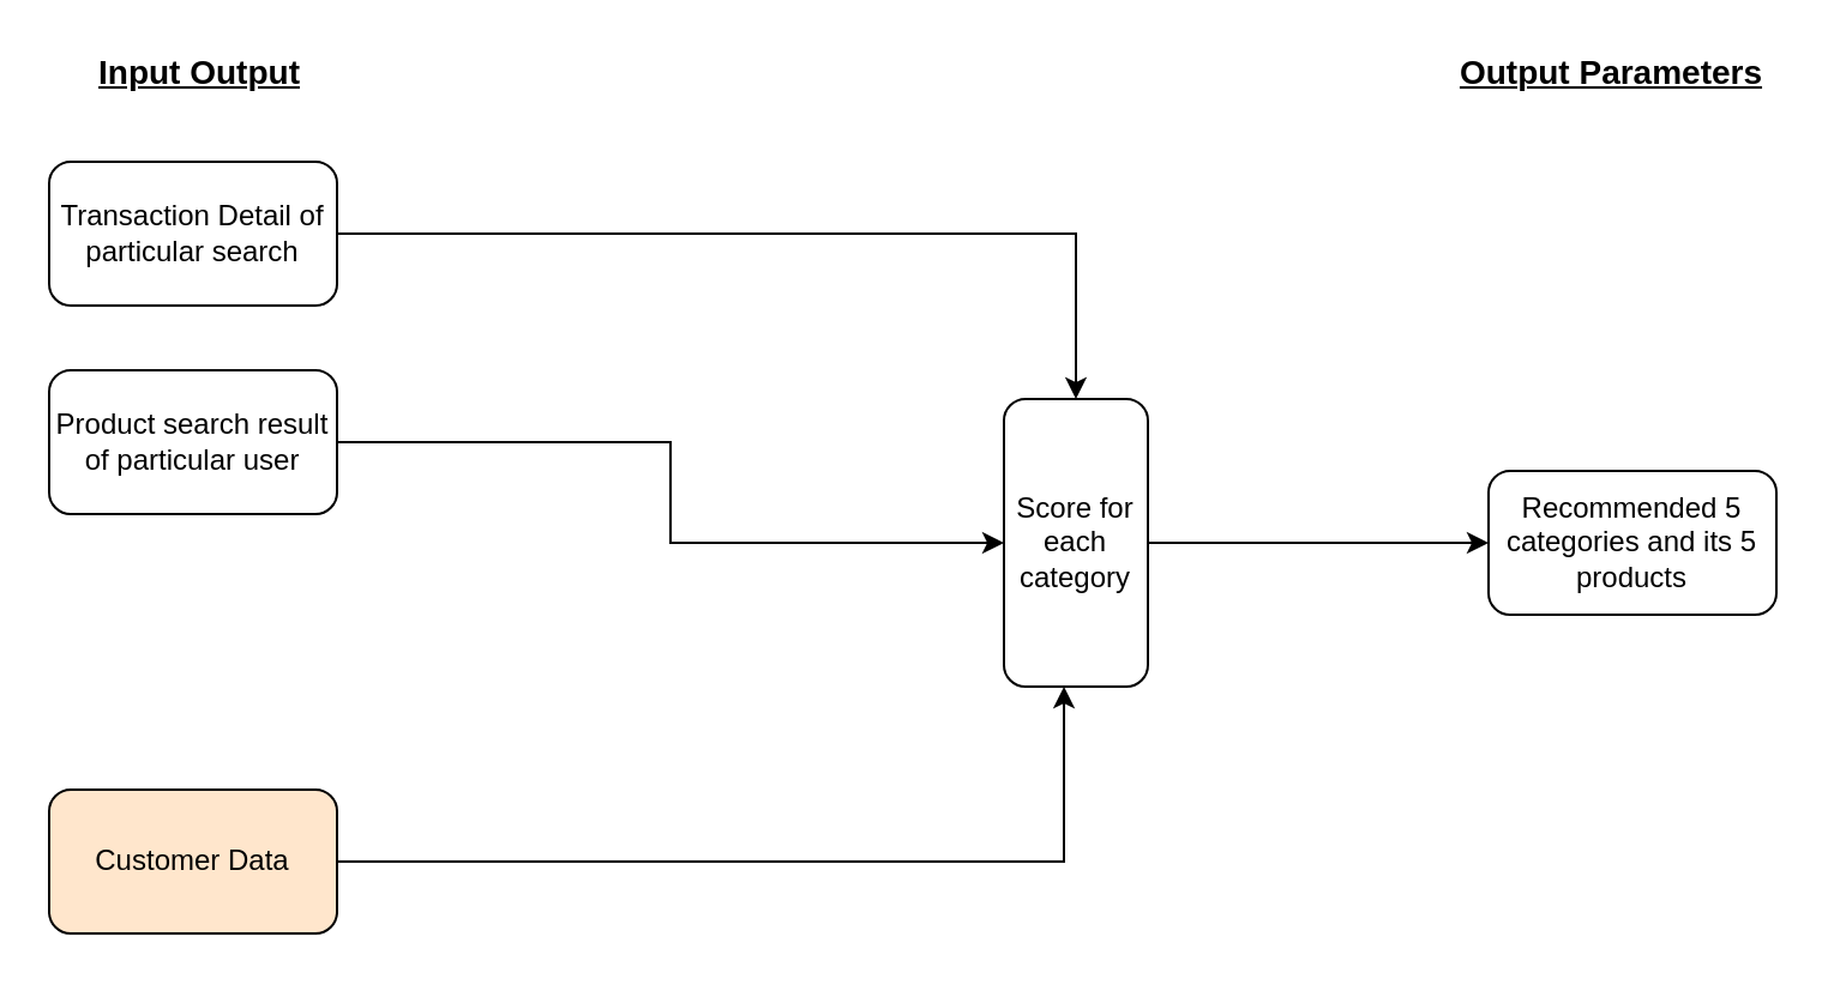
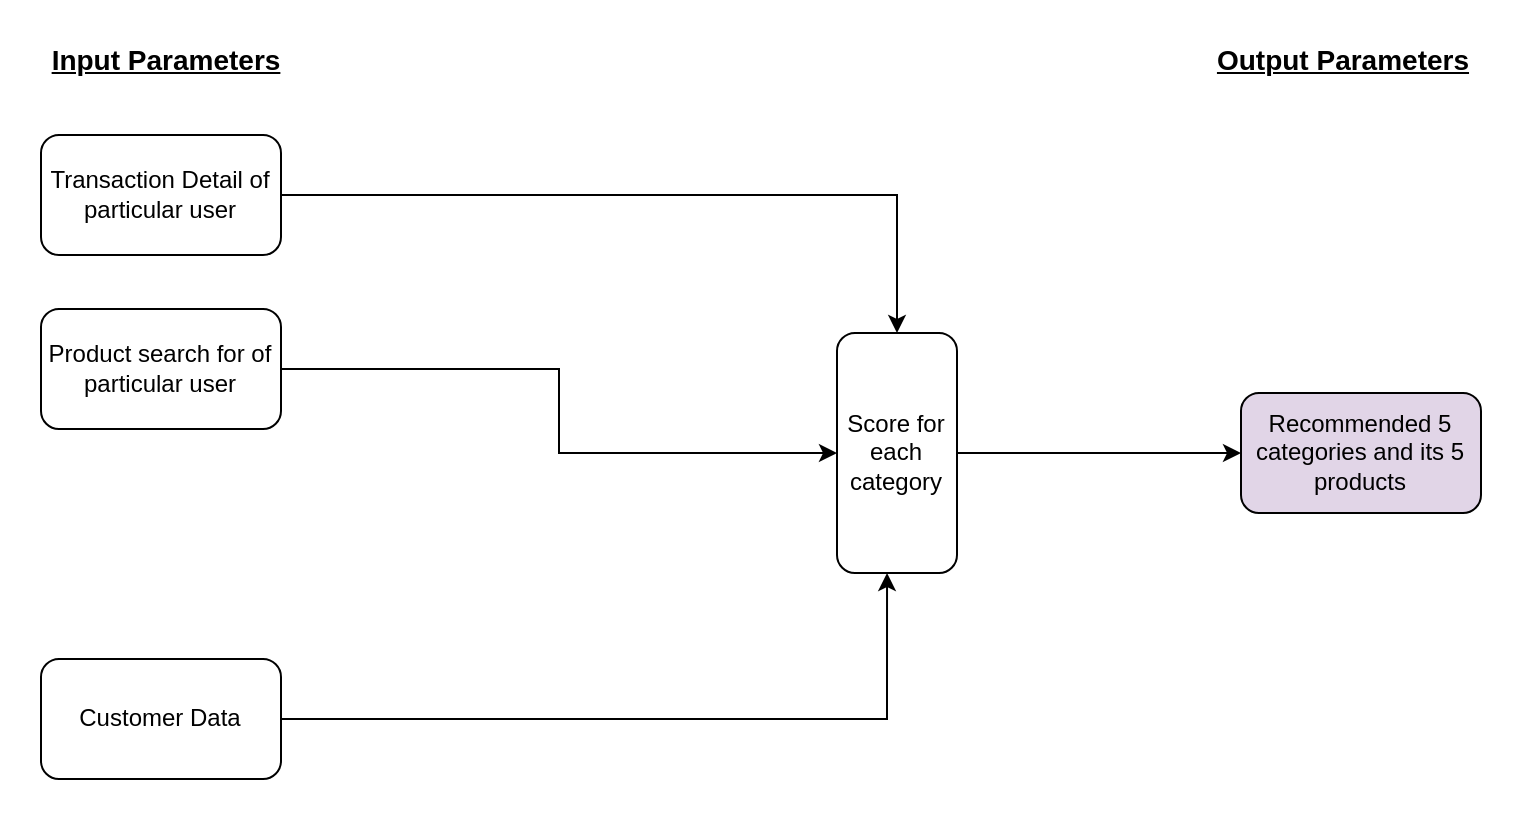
- <mxCell id="2" value="&lt;b&gt;&lt;u&gt;&lt;font style=&quot;font-size: 14px&quot;&gt;Input Output&lt;/font&gt;&lt;/u&gt;&lt;/b&gt;" style="text;html=1;strokeColor=none;fillColor=none;align=center;verticalAlign=middle;whiteSpace=wrap;rounded=0;" vertex="1" parent="1"><mxGeometry x="20" y="20" width="126" height="20" as="geometry" /></mxCell>
+ <mxCell id="2" value="&lt;b&gt;&lt;u&gt;&lt;font style=&quot;font-size: 14px&quot;&gt;Input Parameters&lt;/font&gt;&lt;/u&gt;&lt;/b&gt;" style="text;html=1;strokeColor=none;fillColor=none;align=center;verticalAlign=middle;whiteSpace=wrap;rounded=0;" vertex="1" parent="1"><mxGeometry x="20" y="20" width="126" height="20" as="geometry" /></mxCell>
- <mxCell id="4" value="Transaction Detail of particular search" style="rounded=1;whiteSpace=wrap;html=1;" vertex="1" parent="1"><mxGeometry x="20" y="67" width="120" height="60" as="geometry" /></mxCell>
+ <mxCell id="4" value="Transaction Detail of particular user" style="rounded=1;whiteSpace=wrap;html=1;" vertex="1" parent="1"><mxGeometry x="20" y="67" width="120" height="60" as="geometry" /></mxCell>
- <mxCell id="6" value="Product search result of particular user" style="rounded=1;whiteSpace=wrap;html=1;" vertex="1" parent="1"><mxGeometry x="20" y="154" width="120" height="60" as="geometry" /></mxCell>
+ <mxCell id="6" value="Product search for of particular user" style="rounded=1;whiteSpace=wrap;html=1;" vertex="1" parent="1"><mxGeometry x="20" y="154" width="120" height="60" as="geometry" /></mxCell>
- <mxCell id="11" value="Recommended 5 categories and its 5 products" style="whiteSpace=wrap;html=1;rounded=1;" vertex="1" parent="1"><mxGeometry x="620" y="196" width="120" height="60" as="geometry" /></mxCell>
+ <mxCell id="11" value="Recommended 5 categories and its 5 products" style="whiteSpace=wrap;html=1;rounded=1;fillColor=#e1d5e7;" vertex="1" parent="1"><mxGeometry x="620" y="196" width="120" height="60" as="geometry" /></mxCell>
- <mxCell id="8" value="Customer Data" style="rounded=1;whiteSpace=wrap;html=1;fillColor=#ffe6cc;" vertex="1" parent="1"><mxGeometry x="20" y="329" width="120" height="60" as="geometry" /></mxCell>
+ <mxCell id="8" value="Customer Data" style="rounded=1;whiteSpace=wrap;html=1;" vertex="1" parent="1"><mxGeometry x="20" y="329" width="120" height="60" as="geometry" /></mxCell>
